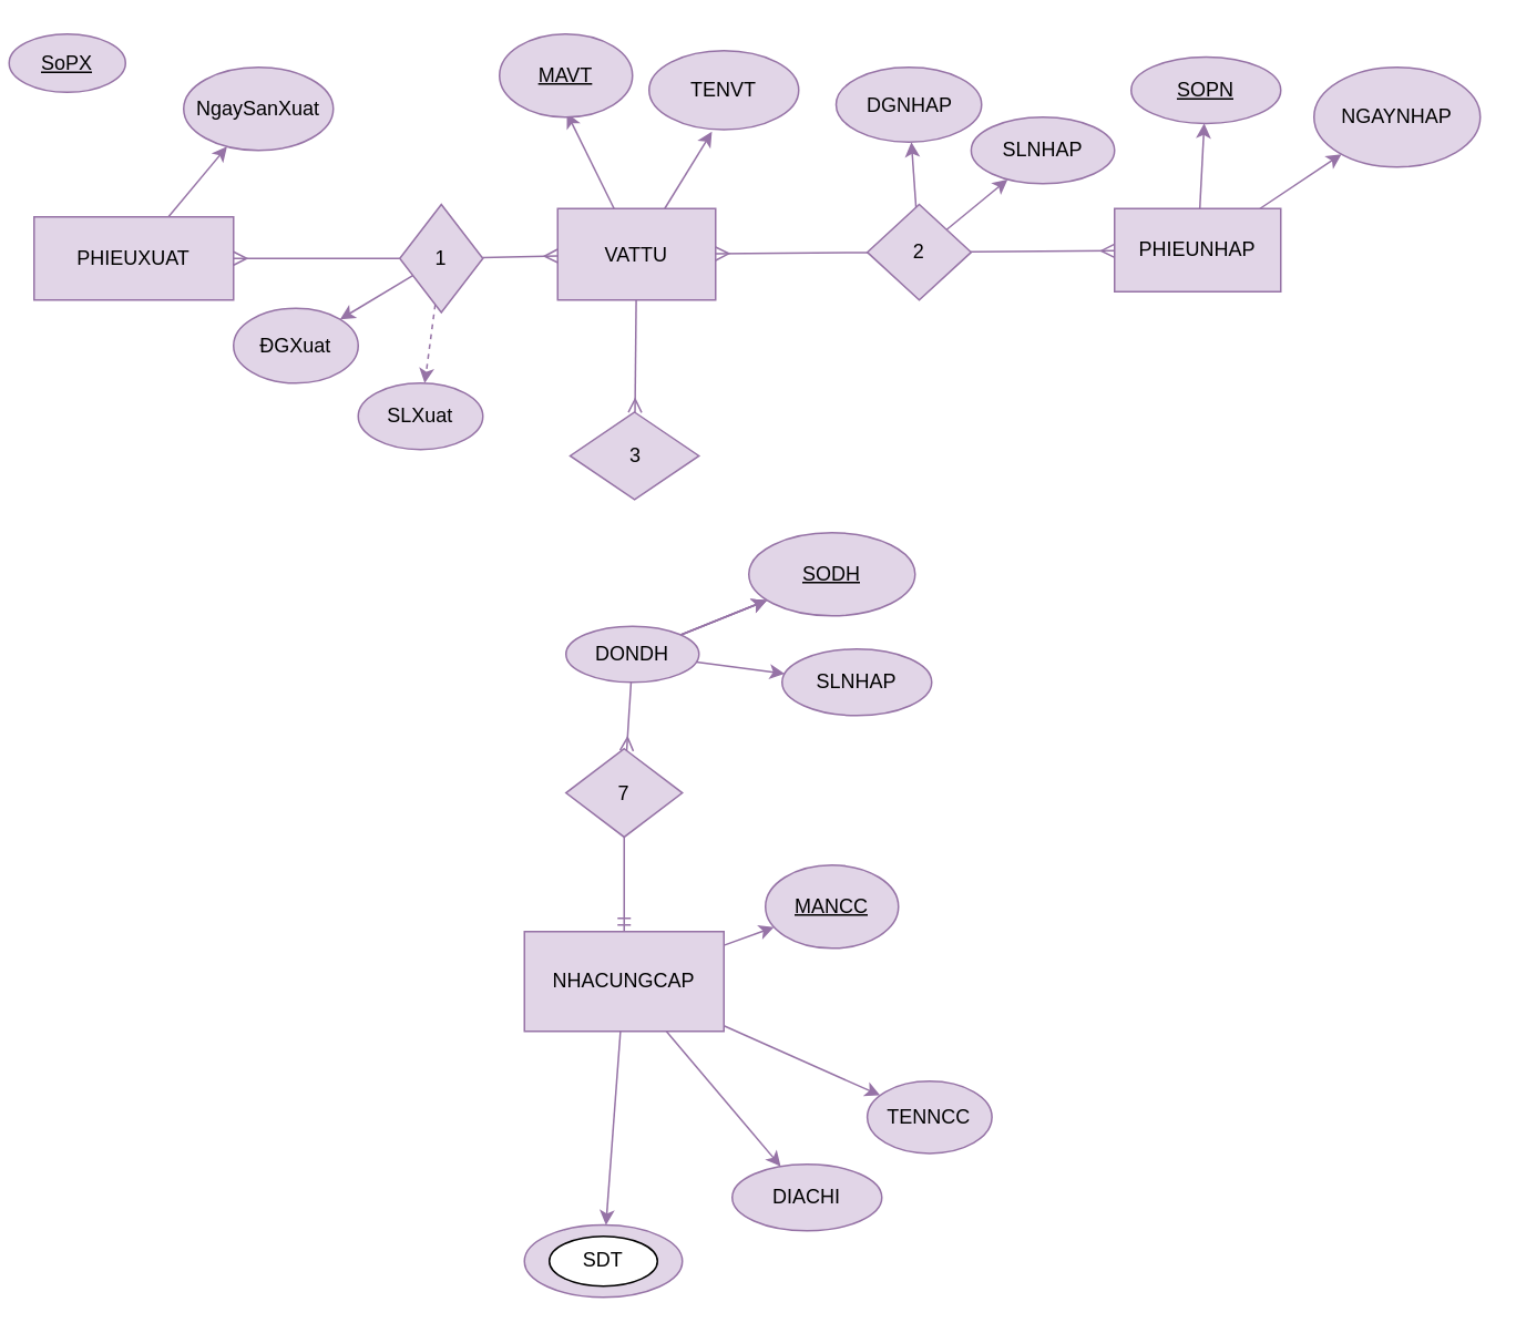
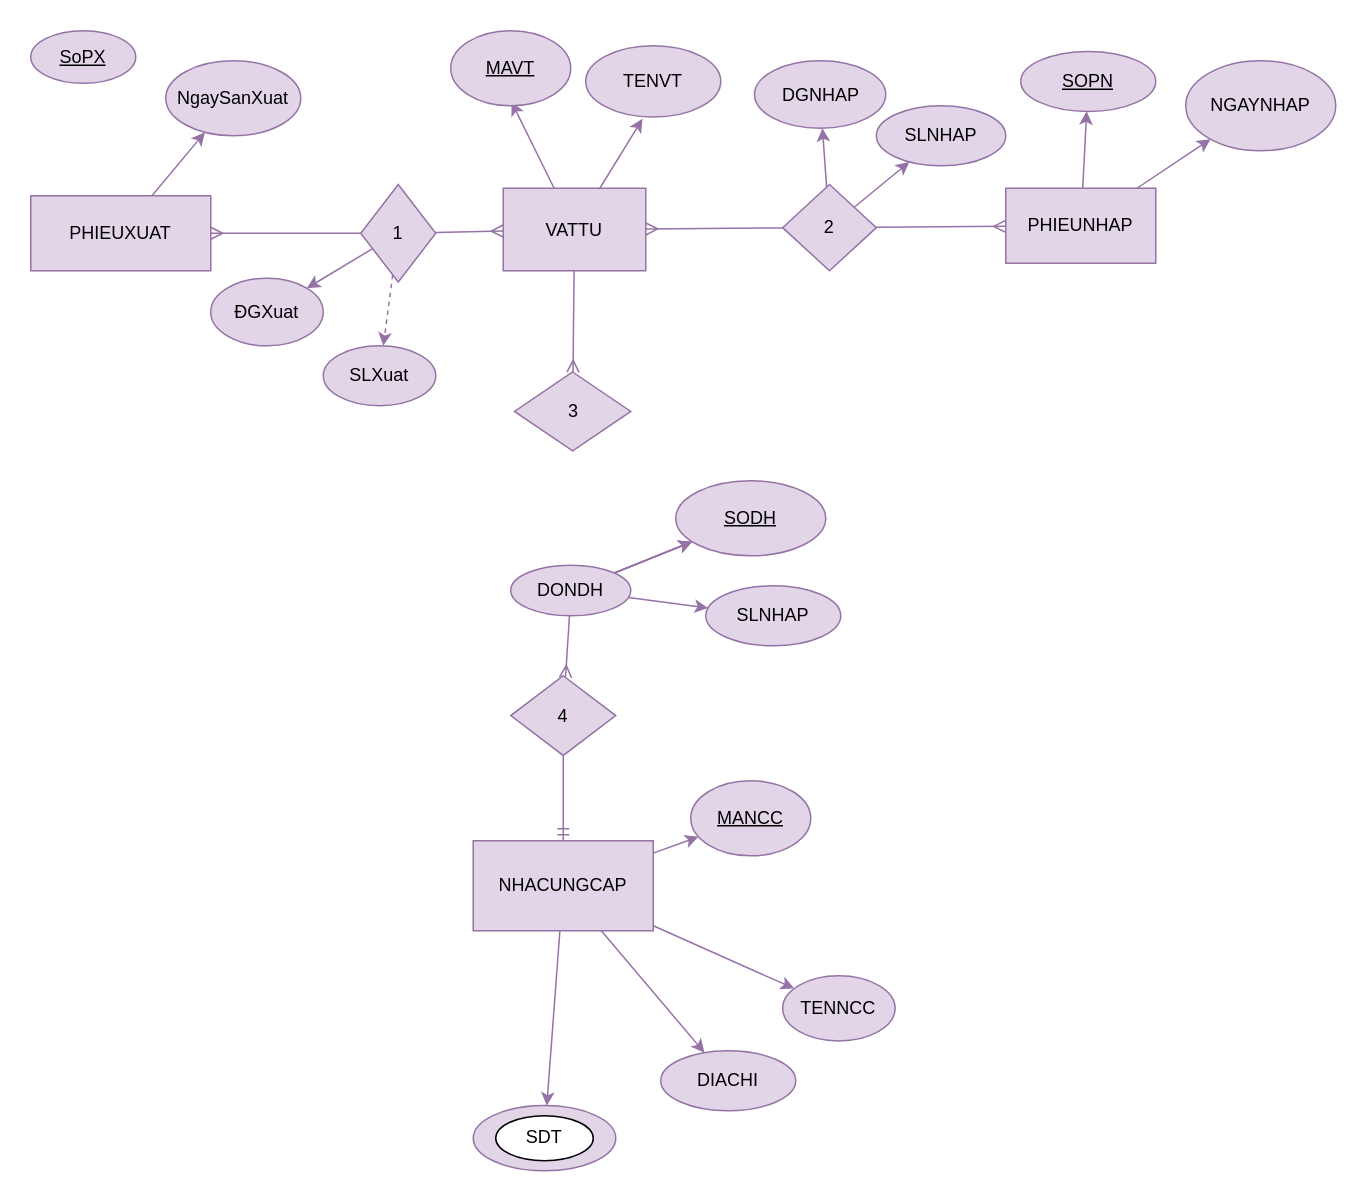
- <mxCell id="11" value="&lt;u&gt;SoPX&lt;/u&gt;" style="ellipse;whiteSpace=wrap;html=1;rounded=0;fillColor=#e1d5e7;strokeColor=#9673a6;" parent="1" vertex="1"><mxGeometry x="5" y="20" width="70" height="35" as="geometry" /></mxCell>
+ <mxCell id="11" value="&lt;u&gt;SoPX&lt;/u&gt;" style="ellipse;whiteSpace=wrap;html=1;rounded=0;fillColor=#e1d5e7;strokeColor=#9673a6;" parent="1" vertex="1"><mxGeometry x="20" y="20" width="70" height="35" as="geometry" /></mxCell>
- <mxCell id="28" value="7" style="rhombus;whiteSpace=wrap;html=1;rounded=0;fillColor=#e1d5e7;strokeColor=#9673a6;" parent="1" vertex="1"><mxGeometry x="340" y="450" width="70" height="53.13" as="geometry" /></mxCell>
+ <mxCell id="28" value="4" style="rhombus;whiteSpace=wrap;html=1;rounded=0;fillColor=#e1d5e7;strokeColor=#9673a6;" parent="1" vertex="1"><mxGeometry x="340" y="450" width="70" height="53.13" as="geometry" /></mxCell>
